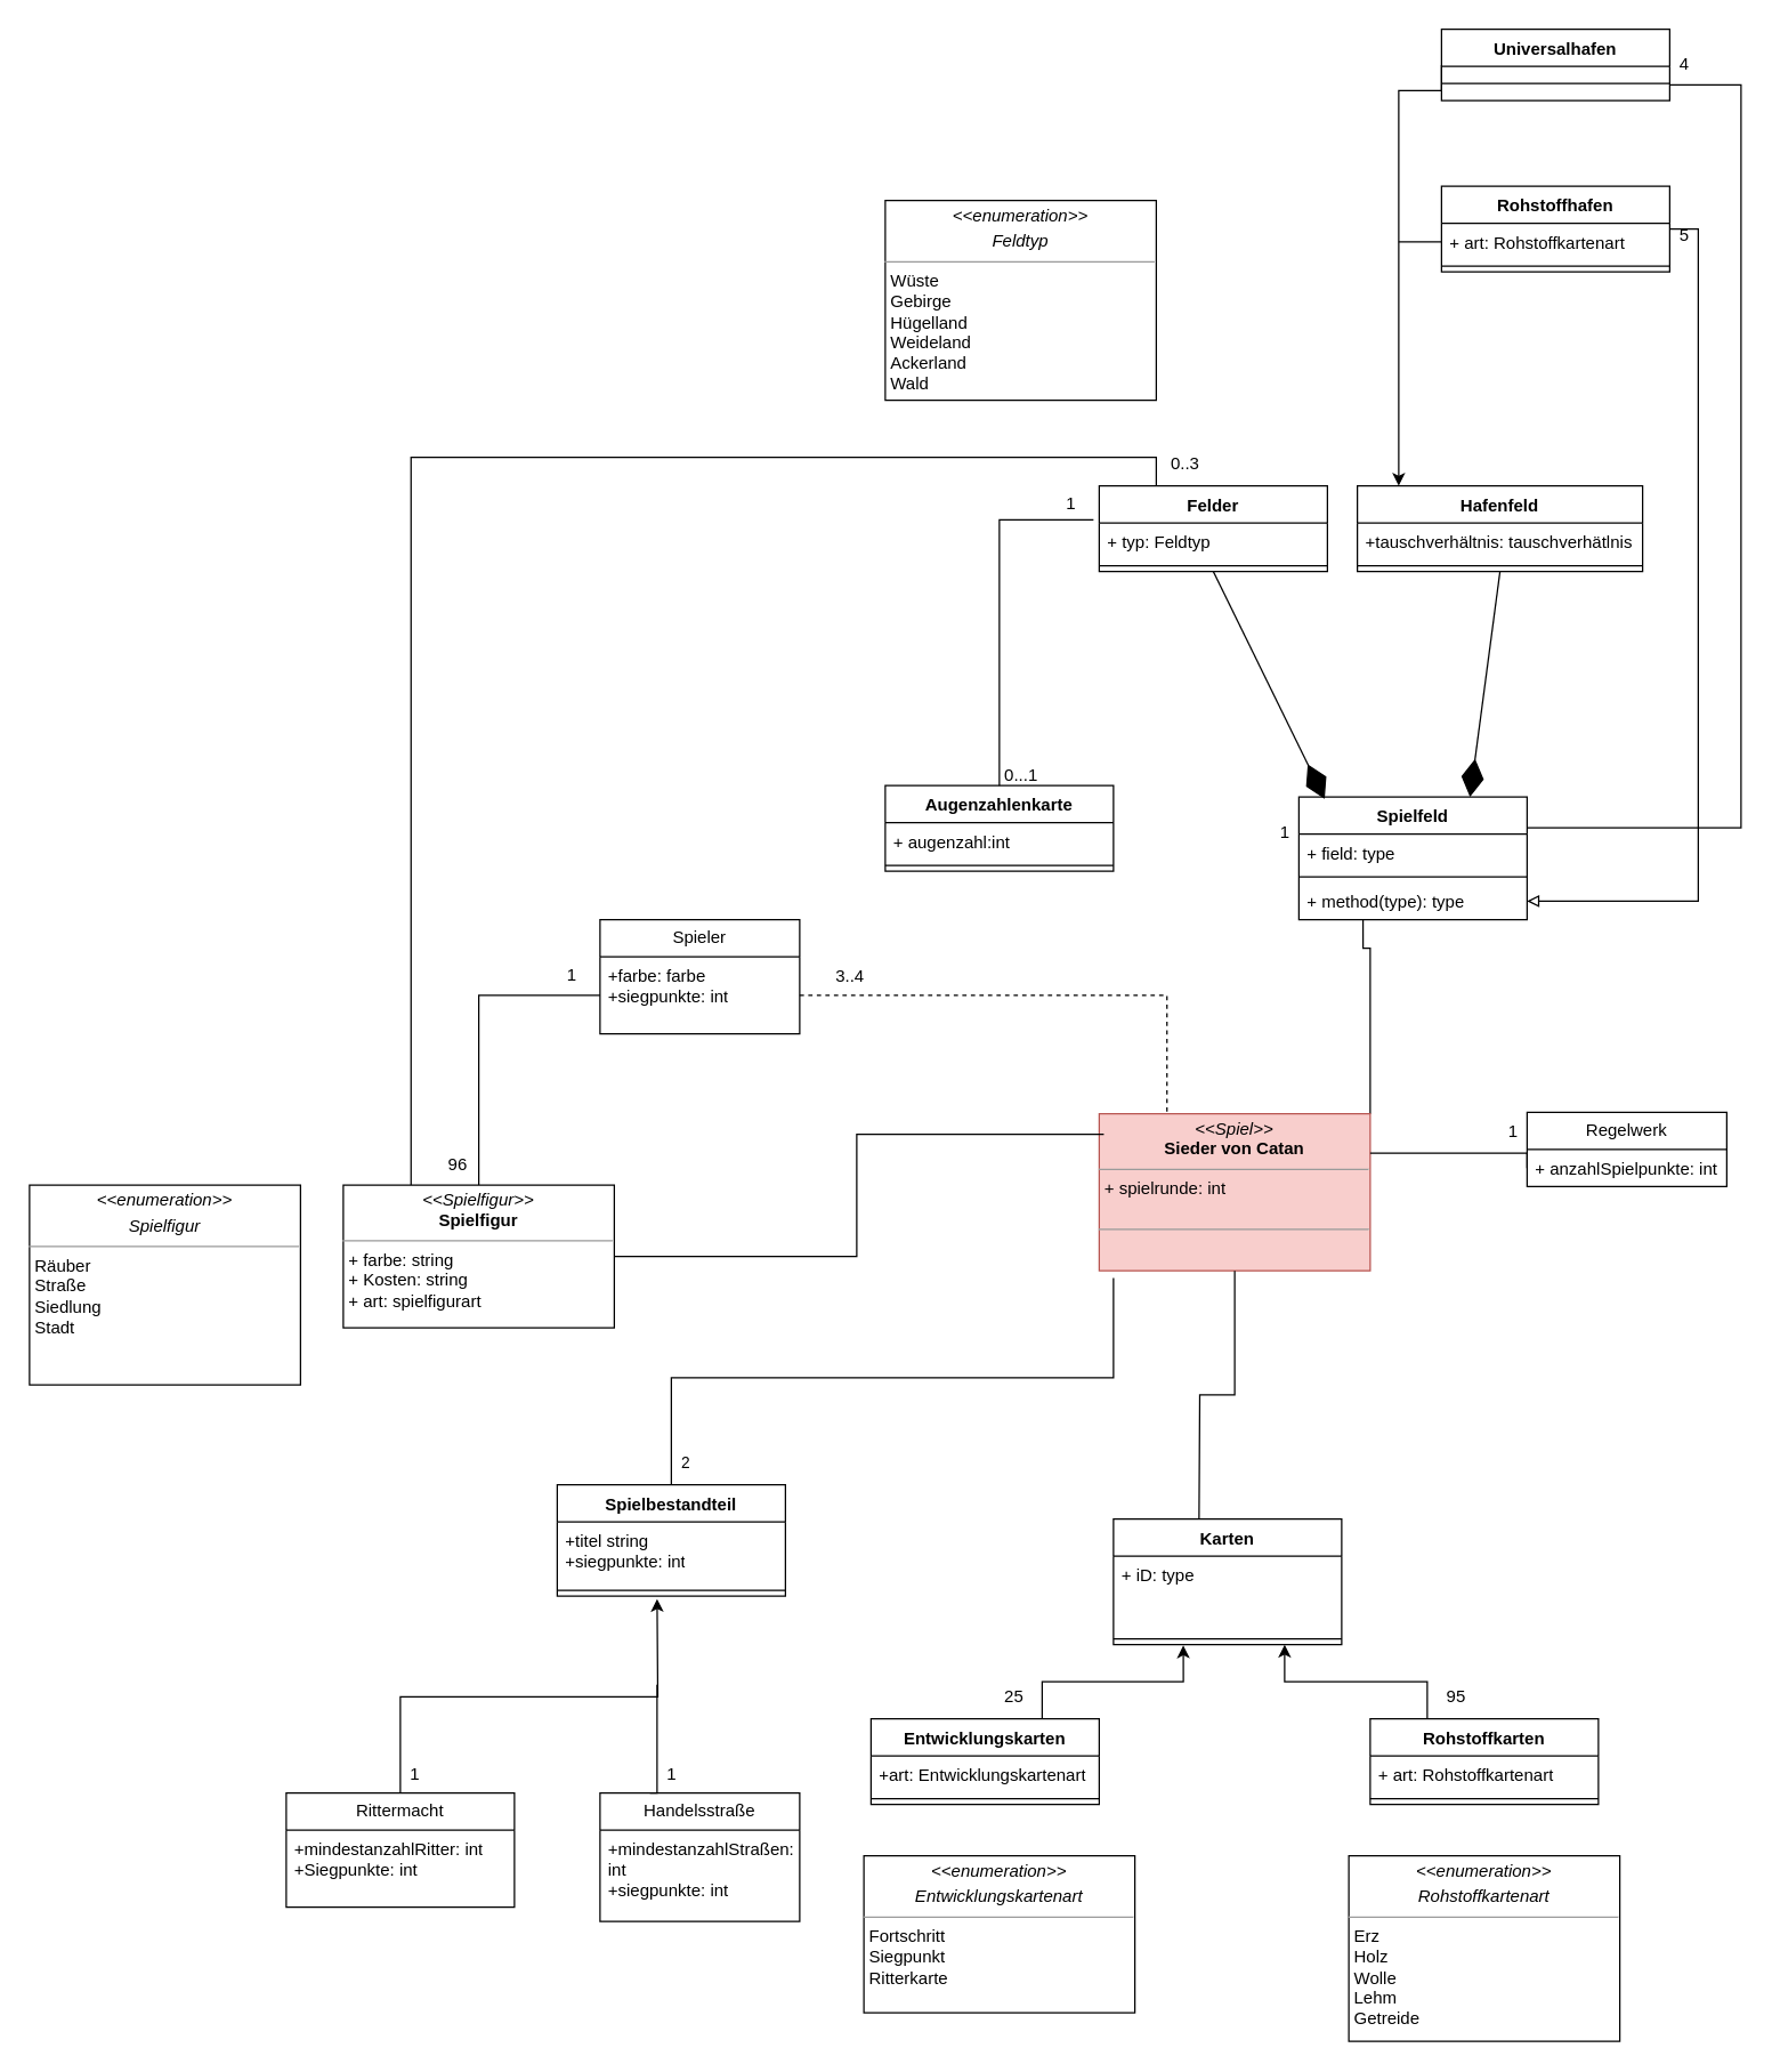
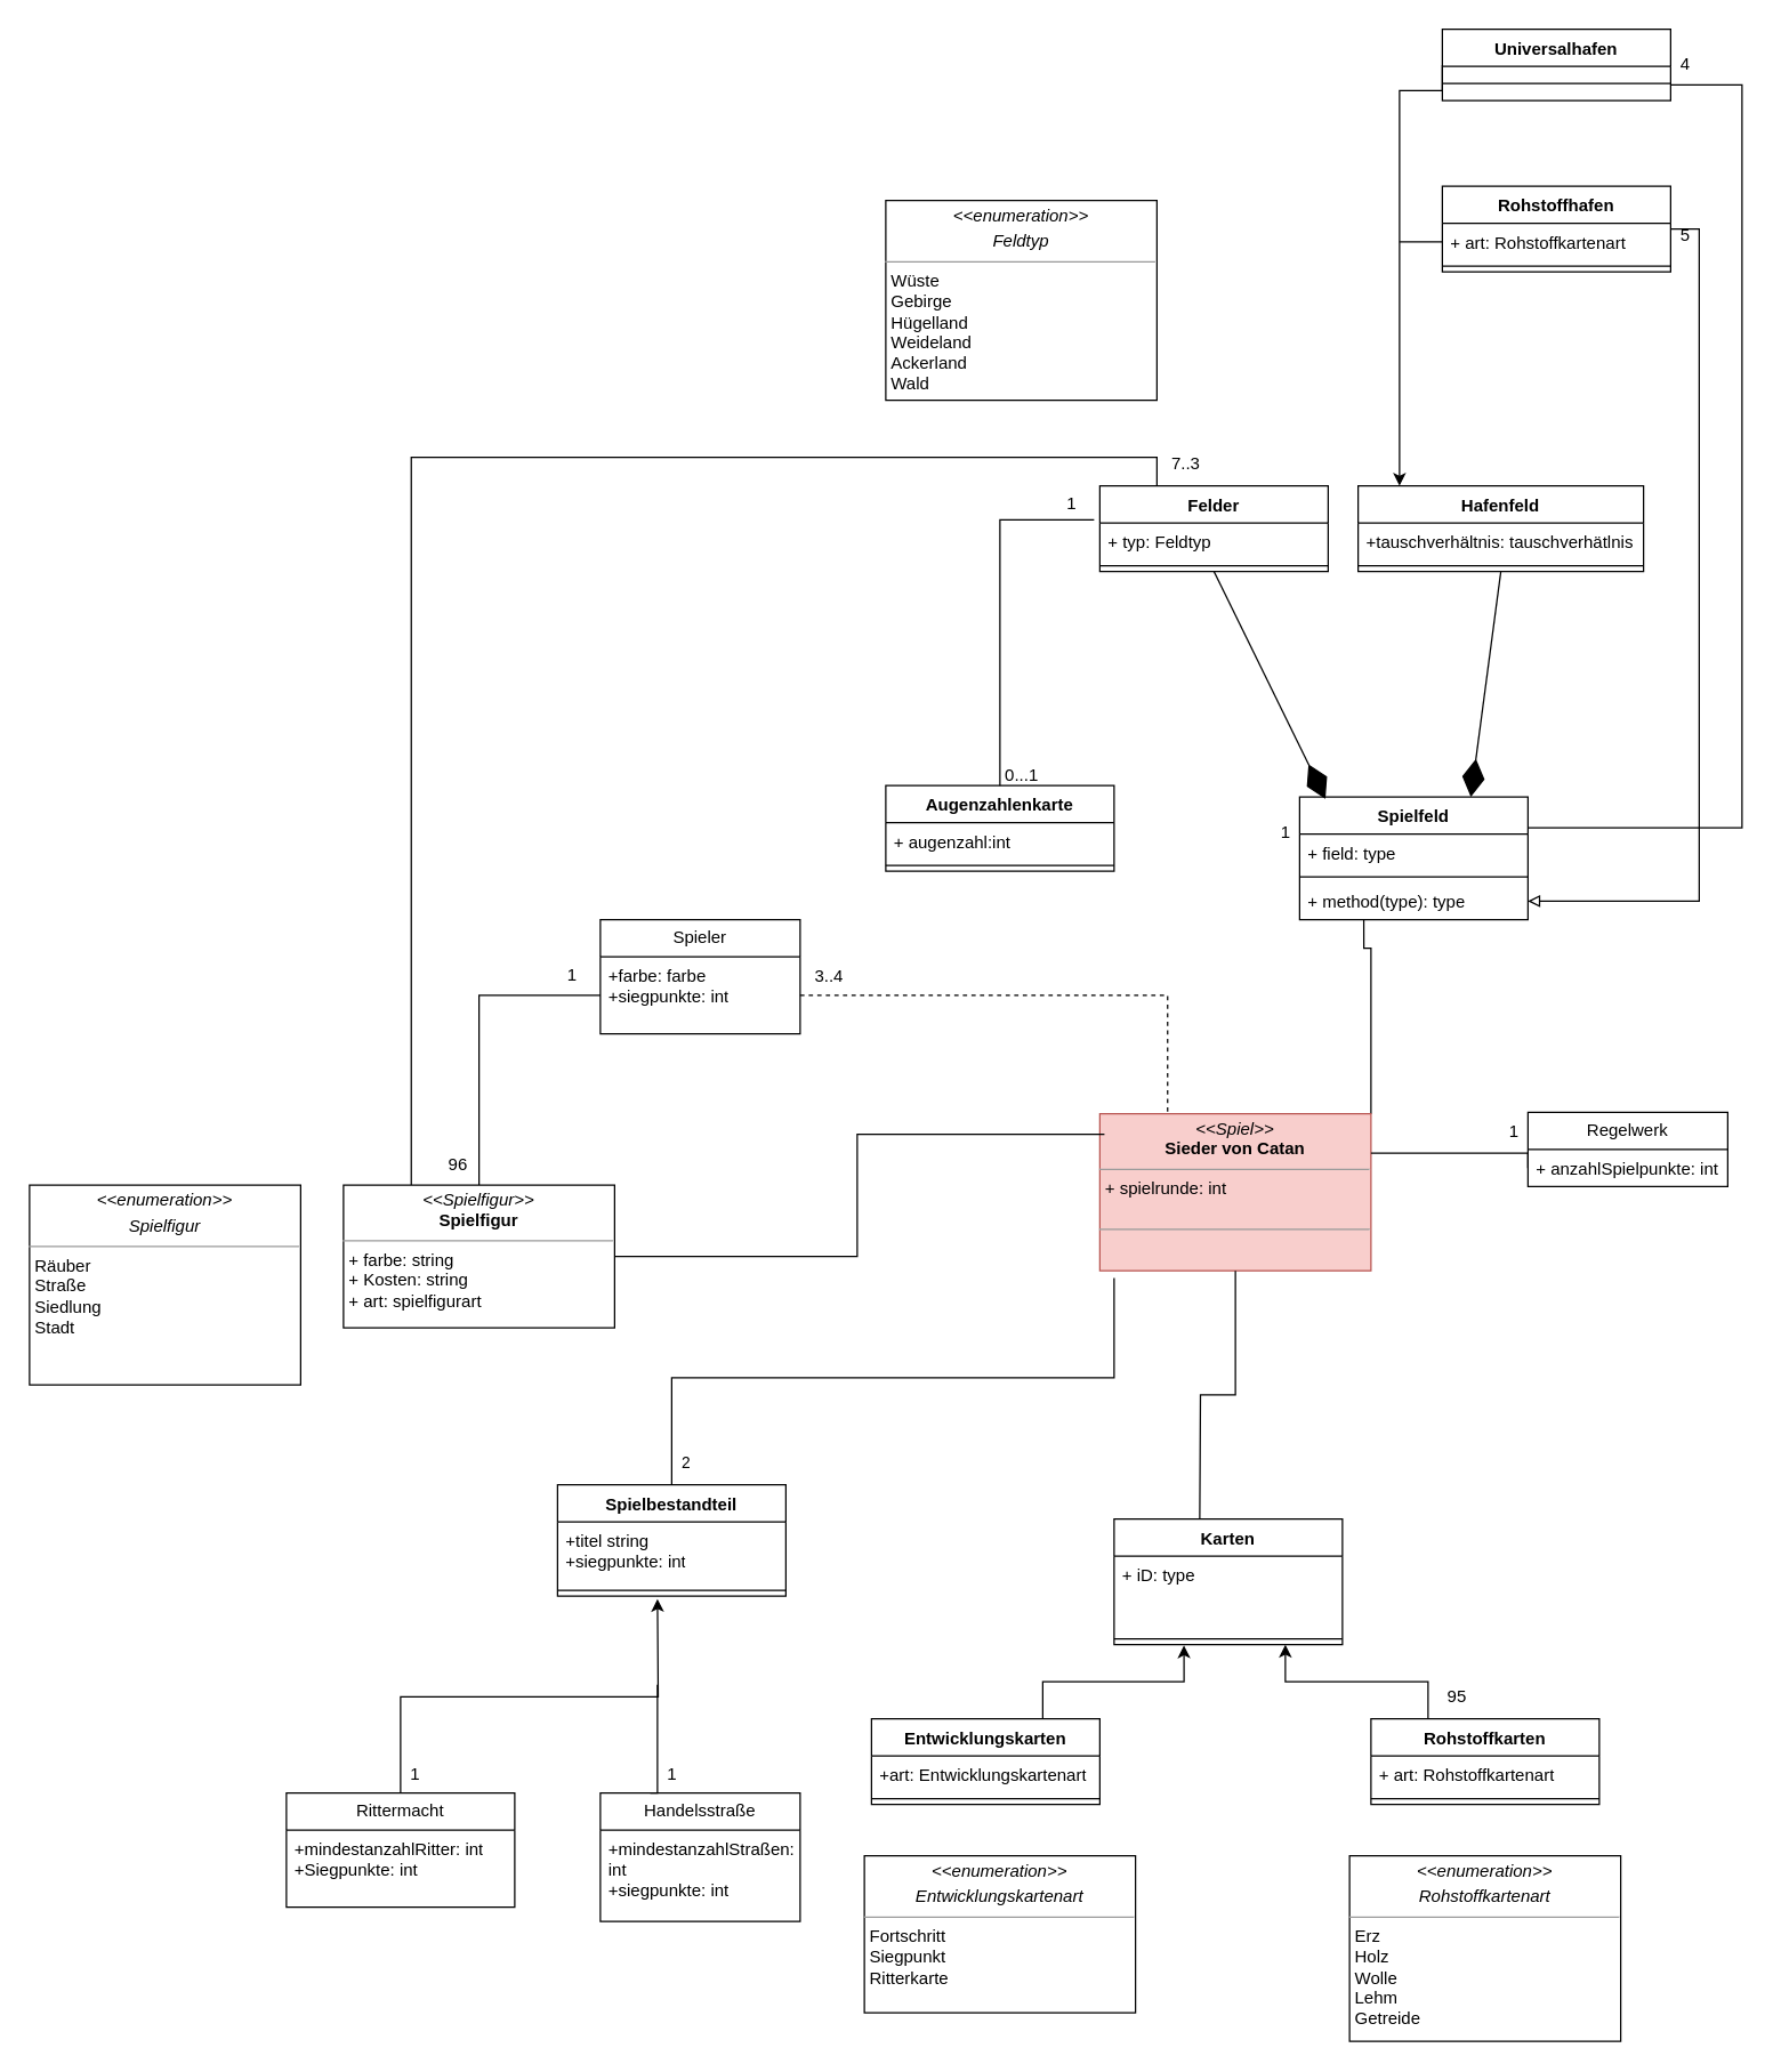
- <mxCell id="79" value="0..3" style="text;html=1;align=center;verticalAlign=middle;resizable=0;points=[];autosize=1;strokeColor=none;fillColor=none;" vertex="1" parent="1"><mxGeometry x="810" y="310" width="40" height="30" as="geometry" /></mxCell>
+ <mxCell id="79" value="7..3" style="text;html=1;align=center;verticalAlign=middle;resizable=0;points=[];autosize=1;strokeColor=none;fillColor=none;" vertex="1" parent="1"><mxGeometry x="810" y="310" width="40" height="30" as="geometry" /></mxCell>
- <mxCell id="77" value="3..4" style="text;html=1;align=center;verticalAlign=middle;resizable=0;points=[];autosize=1;strokeColor=none;fillColor=none;" vertex="1" parent="1"><mxGeometry x="575" y="669" width="40" height="30" as="geometry" /></mxCell>
+ <mxCell id="77" value="3..4" style="text;html=1;align=center;verticalAlign=middle;resizable=0;points=[];autosize=1;strokeColor=none;fillColor=none;" vertex="1" parent="1"><mxGeometry x="560" y="669" width="40" height="30" as="geometry" /></mxCell>
- <mxCell id="62" value="25" style="text;html=1;align=center;verticalAlign=middle;resizable=0;points=[];autosize=1;strokeColor=none;fillColor=none;" vertex="1" parent="1"><mxGeometry x="690" y="1174" width="40" height="30" as="geometry" /></mxCell>
